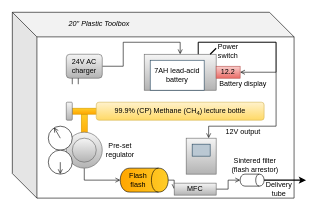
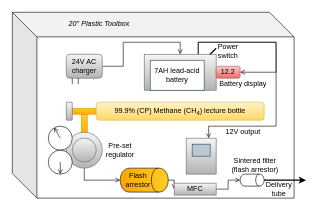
- <mxCell id="37" value="12.2" style="rounded=0;whiteSpace=wrap;html=1;fillColor=#f8cecc;strokeColor=#b85450;gradientColor=#ea6b66;" vertex="1" parent="1"><mxGeometry x="360" y="110" width="40" height="20" as="geometry" /></mxCell>
+ <mxCell id="37" value="12.2" style="whiteSpace=wrap;html=1;fillColor=#f8cecc;strokeColor=#b85450;gradientColor=#ea6b66;rounded=1;" vertex="1" parent="1"><mxGeometry x="360" y="110" width="40" height="20" as="geometry" /></mxCell>
- <mxCell id="15" value="Flash flash" style="text;html=1;strokeColor=none;fillColor=none;align=center;verticalAlign=middle;whiteSpace=wrap;rounded=0;" vertex="1" parent="1"><mxGeometry x="210" y="290" width="40" height="20" as="geometry" /></mxCell>
+ <mxCell id="15" value="Flash arrestor" style="text;html=1;strokeColor=none;fillColor=none;align=center;verticalAlign=middle;whiteSpace=wrap;rounded=0;" vertex="1" parent="1"><mxGeometry x="210" y="290" width="40" height="20" as="geometry" /></mxCell>
